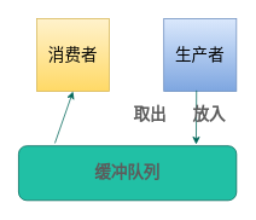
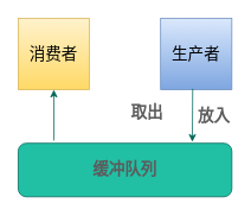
- <mxCell id="2" value="&lt;font style=&quot;font-size: 18px&quot;&gt;消费者&lt;/font&gt;" style="whiteSpace=wrap;html=1;aspect=fixed;rounded=0;sketch=0;strokeColor=#d6b656;fillColor=#fff2cc;gradientColor=#ffd966;" vertex="1" parent="1"><mxGeometry x="40" y="20" width="80" height="80" as="geometry" /></mxCell>
+ <mxCell id="2" value="&lt;font style=&quot;font-size: 18px&quot;&gt;消费者&lt;/font&gt;" style="whiteSpace=wrap;html=1;aspect=fixed;rounded=0;sketch=0;strokeColor=#d6b656;fillColor=#fff2cc;gradientColor=#ffd966;" vertex="1" parent="1"><mxGeometry x="20" y="20" width="80" height="80" as="geometry" /></mxCell>
- <mxCell id="6" value="&lt;font style=&quot;font-size: 18px&quot;&gt;&lt;b&gt;放入&lt;/b&gt;&lt;/font&gt;" style="text;html=1;strokeColor=none;fillColor=none;align=center;verticalAlign=middle;whiteSpace=wrap;rounded=0;sketch=0;fontColor=#5C5C5C;" vertex="1" parent="1"><mxGeometry x="210" y="115" width="40" height="20" as="geometry" /></mxCell>
+ <mxCell id="6" value="&lt;font style=&quot;font-size: 18px&quot;&gt;&lt;b&gt;放入&lt;/b&gt;&lt;/font&gt;" style="text;html=1;strokeColor=none;fillColor=none;align=center;verticalAlign=middle;whiteSpace=wrap;rounded=0;sketch=0;fontColor=#5C5C5C;" vertex="1" parent="1"><mxGeometry x="220" y="120" width="40" height="20" as="geometry" /></mxCell>
